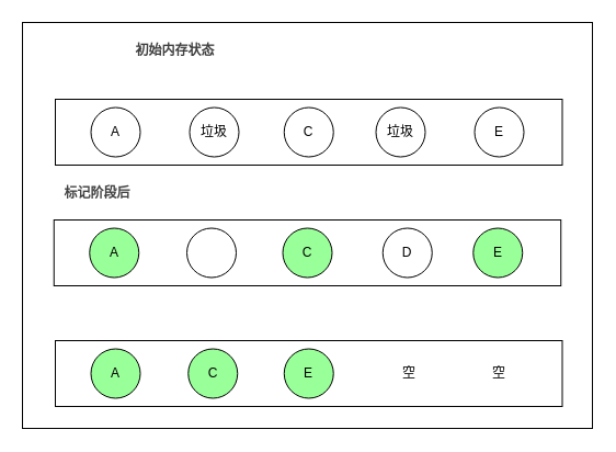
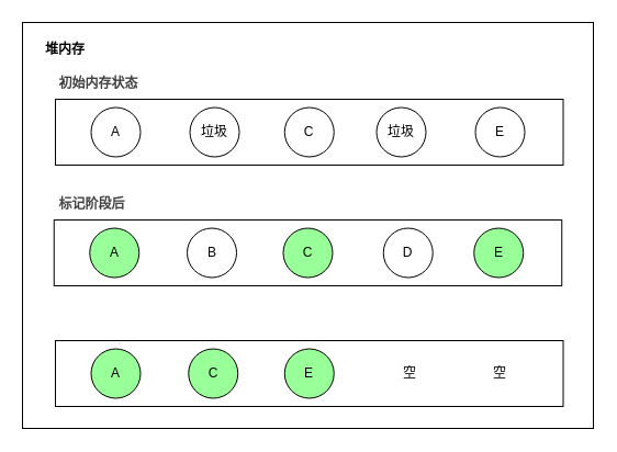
+ <mxCell id="16" value="&lt;b&gt;堆内存&lt;/b&gt;" style="text;strokeColor=none;align=center;fillColor=none;html=1;verticalAlign=middle;whiteSpace=wrap;rounded=0;" parent="2" vertex="1"><mxGeometry x="8.75" y="10" width="60" height="30" as="geometry" /></mxCell>
- <mxCell id="17" value="&lt;h3 style=&quot;line-height: 1.5; margin: calc(var(--ds-md-zoom)*16px)0 calc(var(--ds-md-zoom)*12px)0; text-align: start; background-color: rgb(255, 255, 255); color: rgb(64, 64, 64);&quot;&gt;&lt;font face=&quot;quote-cjk-patch, Inter, system-ui, -apple-system, BlinkMacSystemFont, Segoe UI, Roboto, Noto Sans, Ubuntu, Cantarell, Helvetica Neue, Oxygen, Open Sans, sans-serif&quot; color=&quot;#404040&quot;&gt;&lt;span style=&quot;font-size: 12px;&quot;&gt;初始内存状态&lt;/span&gt;&lt;/font&gt;&lt;br&gt;&lt;/h3&gt;" style="text;strokeColor=none;align=center;fillColor=none;html=1;verticalAlign=middle;whiteSpace=wrap;rounded=0;" parent="2" vertex="1"><mxGeometry x="98.75" y="10" width="81.25" height="30" as="geometry" /></mxCell>
+ <mxCell id="17" value="&lt;h3 style=&quot;line-height: 1.5; margin: calc(var(--ds-md-zoom)*16px)0 calc(var(--ds-md-zoom)*12px)0; text-align: start; background-color: rgb(255, 255, 255); color: rgb(64, 64, 64);&quot;&gt;&lt;font face=&quot;quote-cjk-patch, Inter, system-ui, -apple-system, BlinkMacSystemFont, Segoe UI, Roboto, Noto Sans, Ubuntu, Cantarell, Helvetica Neue, Oxygen, Open Sans, sans-serif&quot; color=&quot;#404040&quot;&gt;&lt;span style=&quot;font-size: 12px;&quot;&gt;初始内存状态&lt;/span&gt;&lt;/font&gt;&lt;br&gt;&lt;/h3&gt;" style="text;strokeColor=none;align=center;fillColor=none;html=1;verticalAlign=middle;whiteSpace=wrap;rounded=0;" parent="2" vertex="1"><mxGeometry x="28.75" y="40" width="81.25" height="30" as="geometry" /></mxCell>
- <mxCell id="18" value="&lt;h3 style=&quot;line-height: 1.5; margin: calc(var(--ds-md-zoom)*16px)0 calc(var(--ds-md-zoom)*12px)0; text-align: start; background-color: rgb(255, 255, 255); color: rgb(64, 64, 64);&quot;&gt;&lt;font face=&quot;quote-cjk-patch, Inter, system-ui, -apple-system, BlinkMacSystemFont, Segoe UI, Roboto, Noto Sans, Ubuntu, Cantarell, Helvetica Neue, Oxygen, Open Sans, sans-serif&quot; color=&quot;#404040&quot;&gt;&lt;span style=&quot;font-size: 12px;&quot;&gt;标记阶段后&lt;/span&gt;&lt;/font&gt;&lt;br&gt;&lt;/h3&gt;" style="text;strokeColor=none;align=center;fillColor=none;html=1;verticalAlign=middle;whiteSpace=wrap;rounded=0;" parent="2" vertex="1"><mxGeometry x="32.5" y="140" width="71.25" height="30" as="geometry" /></mxCell>
+ <mxCell id="18" value="&lt;h3 style=&quot;line-height: 1.5; margin: calc(var(--ds-md-zoom)*16px)0 calc(var(--ds-md-zoom)*12px)0; text-align: start; background-color: rgb(255, 255, 255); color: rgb(64, 64, 64);&quot;&gt;&lt;font face=&quot;quote-cjk-patch, Inter, system-ui, -apple-system, BlinkMacSystemFont, Segoe UI, Roboto, Noto Sans, Ubuntu, Cantarell, Helvetica Neue, Oxygen, Open Sans, sans-serif&quot; color=&quot;#404040&quot;&gt;&lt;span style=&quot;font-size: 12px;&quot;&gt;标记阶段后&lt;/span&gt;&lt;/font&gt;&lt;br&gt;&lt;/h3&gt;" style="text;strokeColor=none;align=center;fillColor=none;html=1;verticalAlign=middle;whiteSpace=wrap;rounded=0;" parent="2" vertex="1"><mxGeometry x="27.5" y="150" width="71.25" height="30" as="geometry" /></mxCell>
+ <mxCell id="27" value="B" style="text;strokeColor=none;align=center;fillColor=none;html=1;verticalAlign=middle;whiteSpace=wrap;rounded=0;" parent="19" vertex="1"><mxGeometry x="128.75" y="15" width="30" height="30" as="geometry" /></mxCell>
